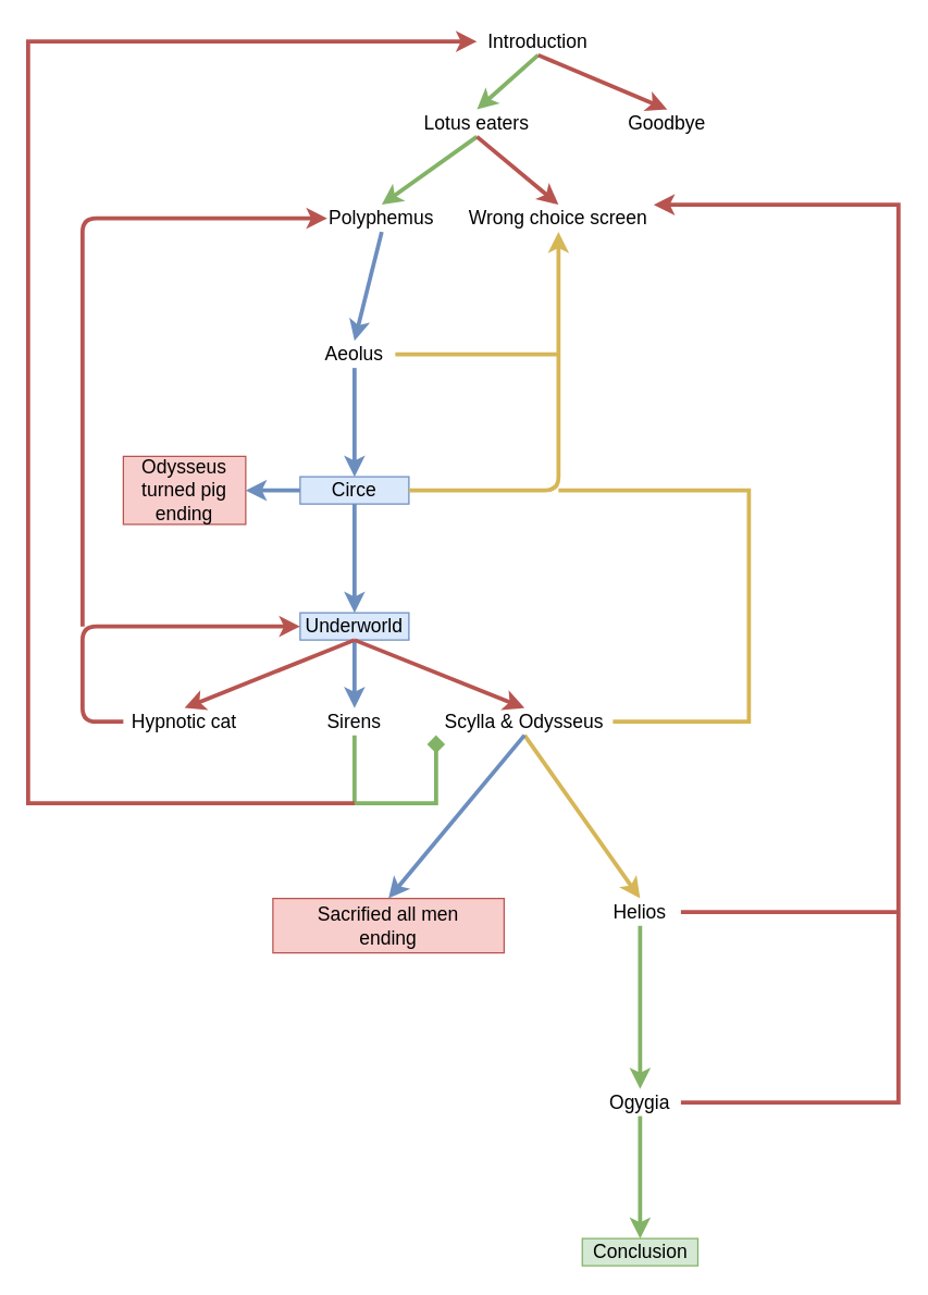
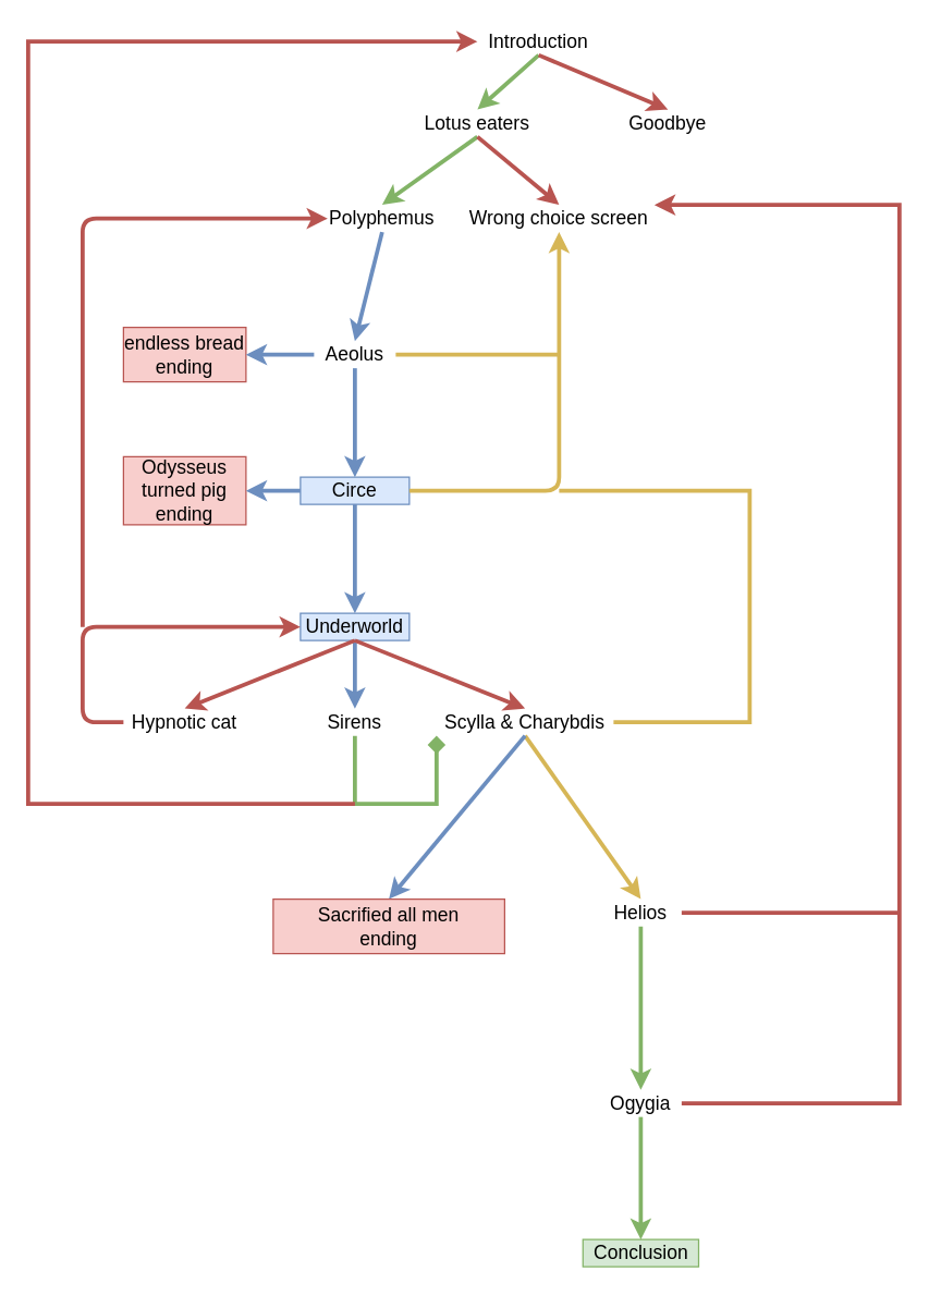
+ <mxCell id="37" value="&lt;font style=&quot;font-size: 14px&quot;&gt;endless bread&lt;br&gt;ending&lt;/font&gt;" style="text;html=1;strokeColor=#b85450;fillColor=#f8cecc;align=center;verticalAlign=middle;whiteSpace=wrap;rounded=0;" vertex="1" parent="1"><mxGeometry x="90" y="240" width="90" height="40" as="geometry" /></mxCell>
+ <mxCell id="38" value="" style="endArrow=classic;html=1;rounded=0;strokeWidth=3;entryX=1;entryY=0.5;entryDx=0;entryDy=0;exitX=0;exitY=0.5;exitDx=0;exitDy=0;fillColor=#dae8fc;strokeColor=#6c8ebf;" edge="1" parent="1" source="11" target="37"><mxGeometry width="50" height="50" relative="1" as="geometry"><mxPoint x="230" y="650" as="sourcePoint" /><mxPoint x="280" y="600" as="targetPoint" /></mxGeometry></mxCell>
- <mxCell id="24" value="&lt;font style=&quot;font-size: 14px&quot;&gt;Scylla &amp;amp; Odysseus&lt;/font&gt;" style="text;html=1;strokeColor=none;fillColor=none;align=center;verticalAlign=middle;whiteSpace=wrap;rounded=0;" vertex="1" parent="1"><mxGeometry x="320" y="520" width="130" height="20" as="geometry" /></mxCell>
+ <mxCell id="24" value="&lt;font style=&quot;font-size: 14px&quot;&gt;Scylla &amp;amp; Charybdis&lt;/font&gt;" style="text;html=1;strokeColor=none;fillColor=none;align=center;verticalAlign=middle;whiteSpace=wrap;rounded=0;" vertex="1" parent="1"><mxGeometry x="320" y="520" width="130" height="20" as="geometry" /></mxCell>
